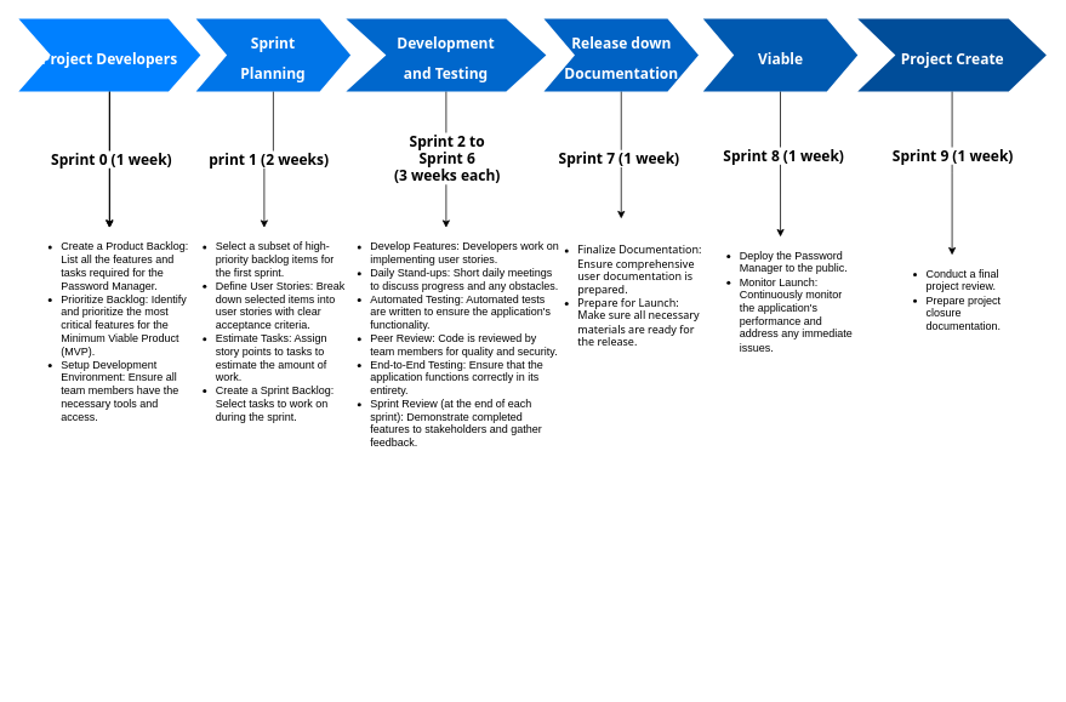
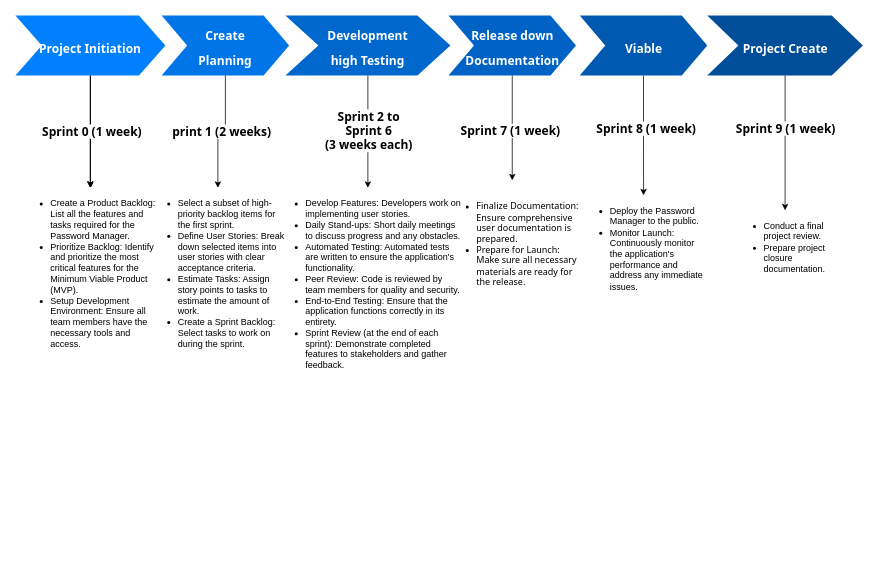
- <mxCell id="6" value="&lt;strong style=&quot;caret-color: rgb(0, 0, 0); font-size: 16px; text-align: start; border: 0px solid rgb(217, 217, 227); box-sizing: border-box; font-family: Söhne, ui-sans-serif, system-ui, -apple-system, &amp;quot;Segoe UI&amp;quot;, Roboto, Ubuntu, Cantarell, &amp;quot;Noto Sans&amp;quot;, sans-serif, &amp;quot;Helvetica Neue&amp;quot;, Arial, &amp;quot;Apple Color Emoji&amp;quot;, &amp;quot;Segoe UI Emoji&amp;quot;, &amp;quot;Segoe UI Symbol&amp;quot;, &amp;quot;Noto Color Emoji&amp;quot;;&quot;&gt;Project Developers&lt;/strong&gt;" style="shape=step;whiteSpace=wrap;html=1;fontSize=28;fillColor=#0080FF;fontColor=#FFFFFF;strokeColor=none;size=0.176;" parent="1" vertex="1"><mxGeometry x="20" y="20" width="200" height="80" as="geometry" /></mxCell>
+ <mxCell id="6" value="&lt;strong style=&quot;caret-color: rgb(0, 0, 0); font-size: 16px; text-align: start; border: 0px solid rgb(217, 217, 227); box-sizing: border-box; font-family: Söhne, ui-sans-serif, system-ui, -apple-system, &amp;quot;Segoe UI&amp;quot;, Roboto, Ubuntu, Cantarell, &amp;quot;Noto Sans&amp;quot;, sans-serif, &amp;quot;Helvetica Neue&amp;quot;, Arial, &amp;quot;Apple Color Emoji&amp;quot;, &amp;quot;Segoe UI Emoji&amp;quot;, &amp;quot;Segoe UI Symbol&amp;quot;, &amp;quot;Noto Color Emoji&amp;quot;;&quot;&gt;Project Initiation&lt;/strong&gt;" style="shape=step;whiteSpace=wrap;html=1;fontSize=28;fillColor=#0080FF;fontColor=#FFFFFF;strokeColor=none;size=0.176;" parent="1" vertex="1"><mxGeometry x="20" y="20" width="200" height="80" as="geometry" /></mxCell>
- <mxCell id="9" value="&lt;strong style=&quot;caret-color: rgb(0, 0, 0); font-size: 16px; text-align: start; border: 0px solid rgb(217, 217, 227); box-sizing: border-box; font-family: Söhne, ui-sans-serif, system-ui, -apple-system, &amp;quot;Segoe UI&amp;quot;, Roboto, Ubuntu, Cantarell, &amp;quot;Noto Sans&amp;quot;, sans-serif, &amp;quot;Helvetica Neue&amp;quot;, Arial, &amp;quot;Apple Color Emoji&amp;quot;, &amp;quot;Segoe UI Emoji&amp;quot;, &amp;quot;Segoe UI Symbol&amp;quot;, &amp;quot;Noto Color Emoji&amp;quot;;&quot;&gt;Sprint &lt;br&gt;Planning&lt;/strong&gt;" style="shape=step;whiteSpace=wrap;html=1;fontSize=28;fillColor=#0075E8;fontColor=#FFFFFF;strokeColor=none;" parent="1" vertex="1"><mxGeometry x="215" y="20" width="170" height="80" as="geometry" /></mxCell>
+ <mxCell id="9" value="&lt;strong style=&quot;caret-color: rgb(0, 0, 0); font-size: 16px; text-align: start; border: 0px solid rgb(217, 217, 227); box-sizing: border-box; font-family: Söhne, ui-sans-serif, system-ui, -apple-system, &amp;quot;Segoe UI&amp;quot;, Roboto, Ubuntu, Cantarell, &amp;quot;Noto Sans&amp;quot;, sans-serif, &amp;quot;Helvetica Neue&amp;quot;, Arial, &amp;quot;Apple Color Emoji&amp;quot;, &amp;quot;Segoe UI Emoji&amp;quot;, &amp;quot;Segoe UI Symbol&amp;quot;, &amp;quot;Noto Color Emoji&amp;quot;;&quot;&gt;Create &lt;br&gt;Planning&lt;/strong&gt;" style="shape=step;whiteSpace=wrap;html=1;fontSize=28;fillColor=#0075E8;fontColor=#FFFFFF;strokeColor=none;" parent="1" vertex="1"><mxGeometry x="215" y="20" width="170" height="80" as="geometry" /></mxCell>
- <mxCell id="12" value="&lt;strong style=&quot;caret-color: rgb(0, 0, 0); font-size: 16px; text-align: start; border: 0px solid rgb(217, 217, 227); box-sizing: border-box; font-family: Söhne, ui-sans-serif, system-ui, -apple-system, &amp;quot;Segoe UI&amp;quot;, Roboto, Ubuntu, Cantarell, &amp;quot;Noto Sans&amp;quot;, sans-serif, &amp;quot;Helvetica Neue&amp;quot;, Arial, &amp;quot;Apple Color Emoji&amp;quot;, &amp;quot;Segoe UI Emoji&amp;quot;, &amp;quot;Segoe UI Symbol&amp;quot;, &amp;quot;Noto Color Emoji&amp;quot;;&quot;&gt;Development &lt;br&gt;and Testing&lt;/strong&gt;" style="shape=step;whiteSpace=wrap;html=1;fontSize=28;fillColor=#0067CC;fontColor=#FFFFFF;strokeColor=none;" parent="1" vertex="1"><mxGeometry x="380" y="20" width="220" height="80" as="geometry" /></mxCell>
+ <mxCell id="12" value="&lt;strong style=&quot;caret-color: rgb(0, 0, 0); font-size: 16px; text-align: start; border: 0px solid rgb(217, 217, 227); box-sizing: border-box; font-family: Söhne, ui-sans-serif, system-ui, -apple-system, &amp;quot;Segoe UI&amp;quot;, Roboto, Ubuntu, Cantarell, &amp;quot;Noto Sans&amp;quot;, sans-serif, &amp;quot;Helvetica Neue&amp;quot;, Arial, &amp;quot;Apple Color Emoji&amp;quot;, &amp;quot;Segoe UI Emoji&amp;quot;, &amp;quot;Segoe UI Symbol&amp;quot;, &amp;quot;Noto Color Emoji&amp;quot;;&quot;&gt;Development &lt;br&gt;high Testing&lt;/strong&gt;" style="shape=step;whiteSpace=wrap;html=1;fontSize=28;fillColor=#0067CC;fontColor=#FFFFFF;strokeColor=none;" parent="1" vertex="1"><mxGeometry x="380" y="20" width="220" height="80" as="geometry" /></mxCell>
